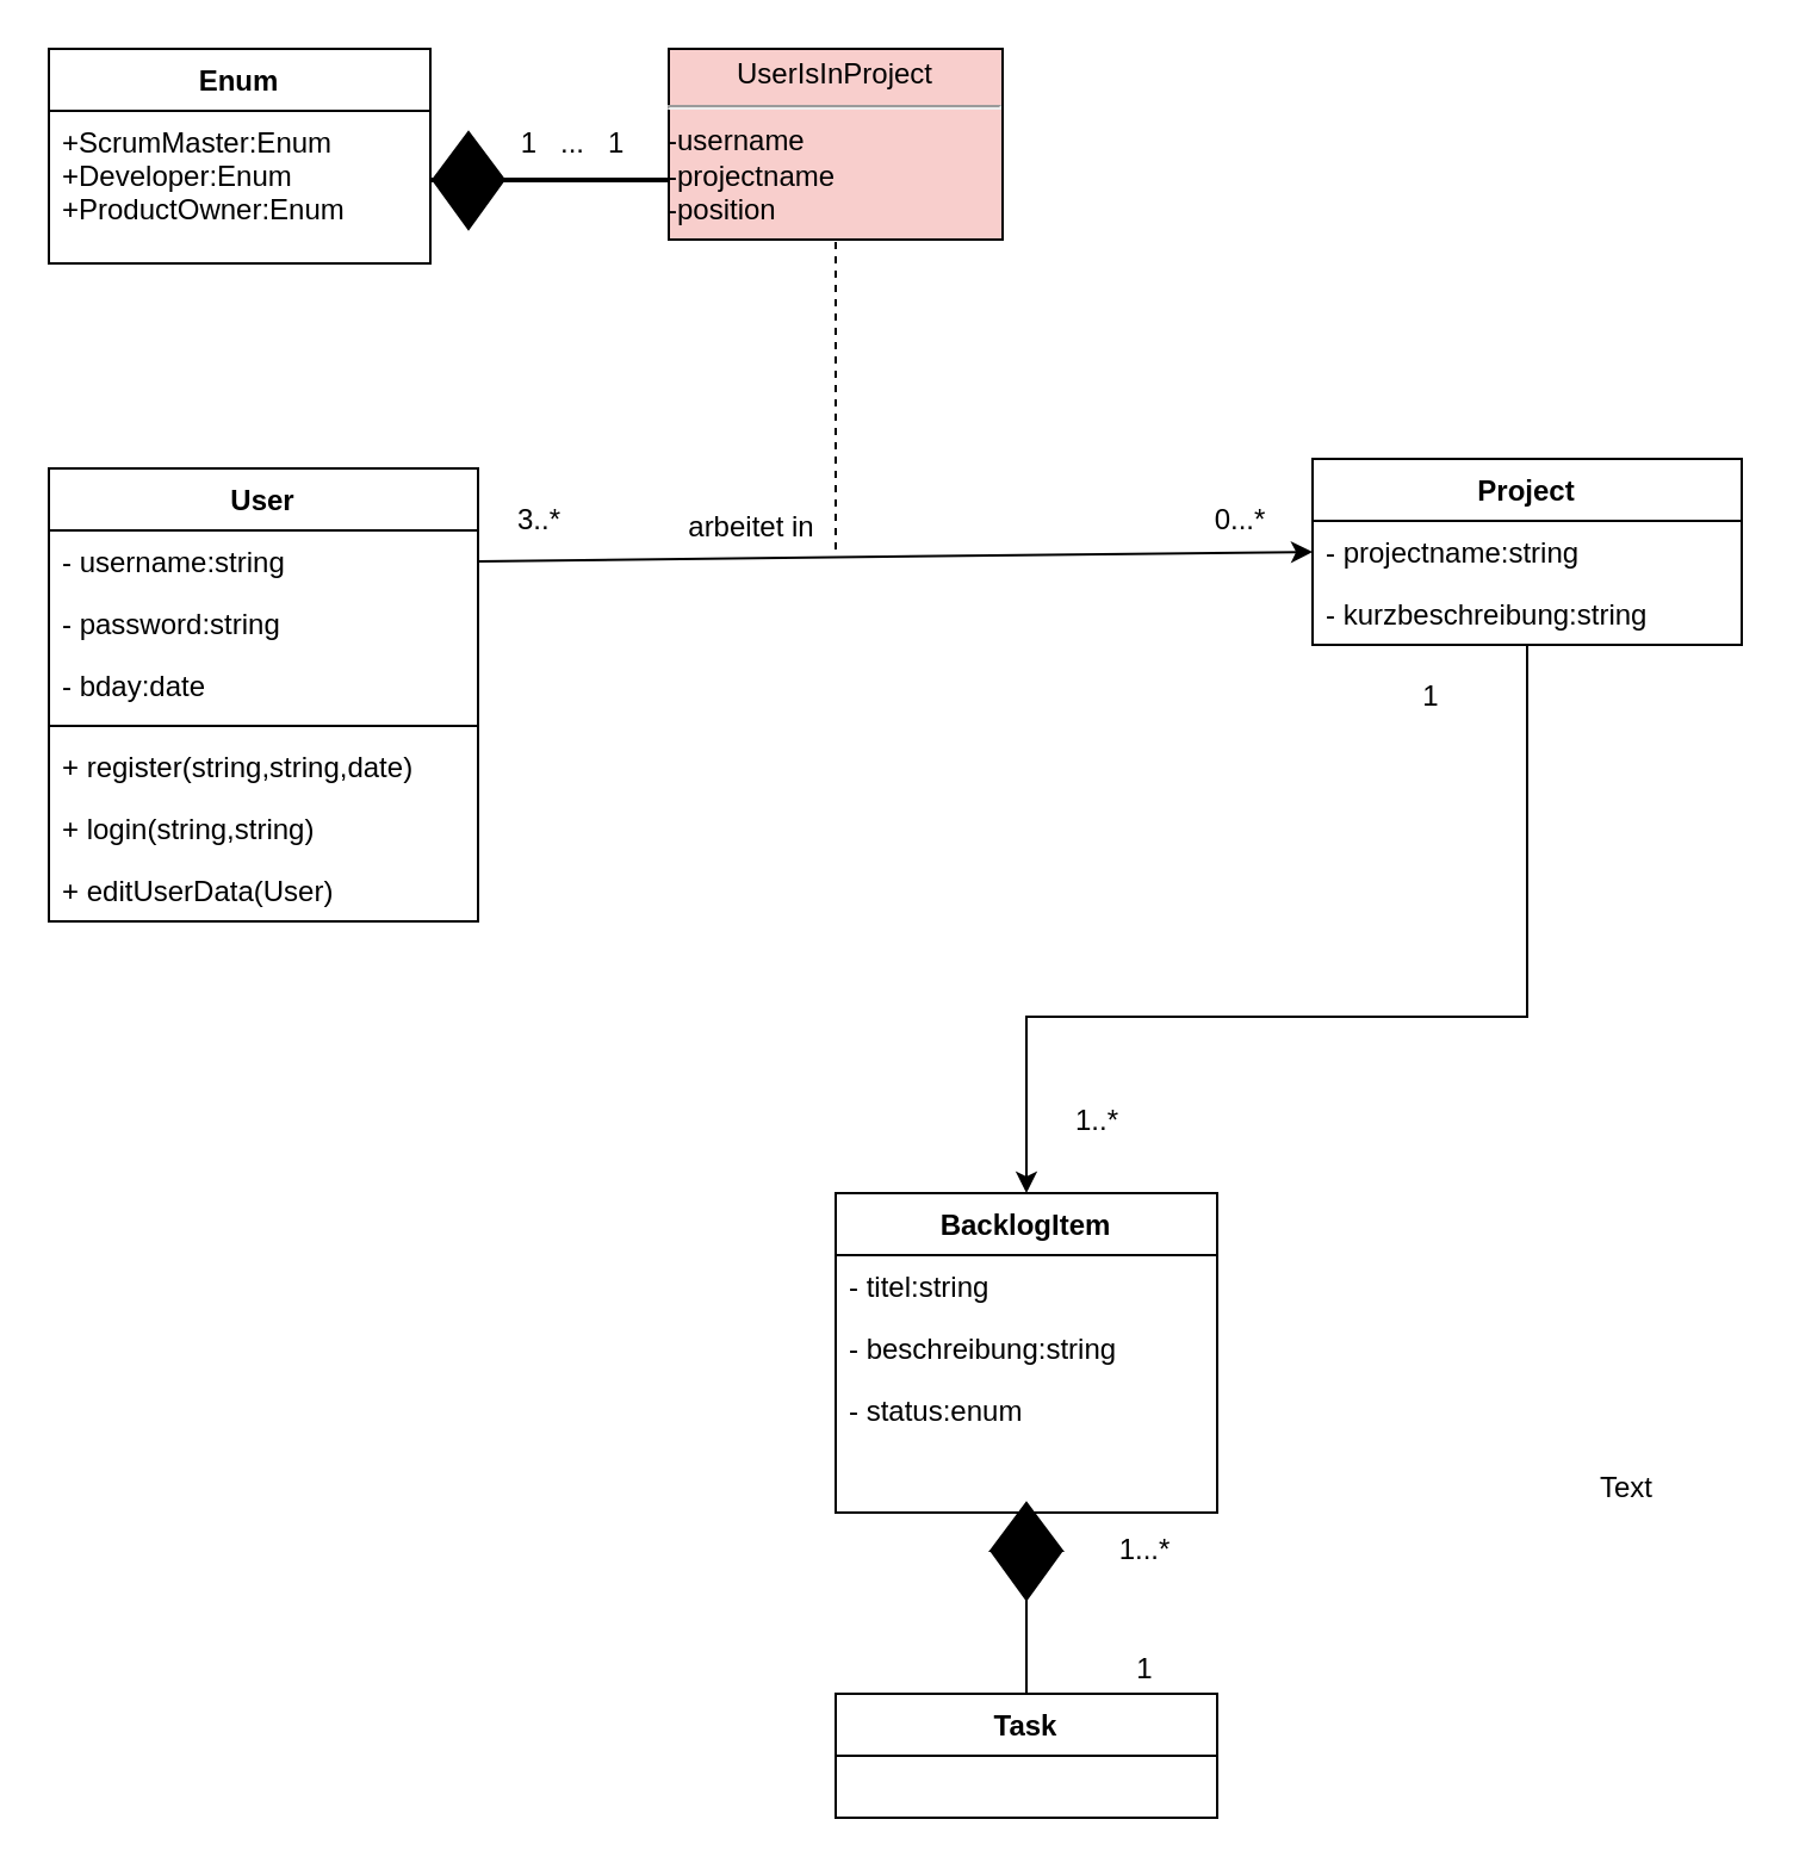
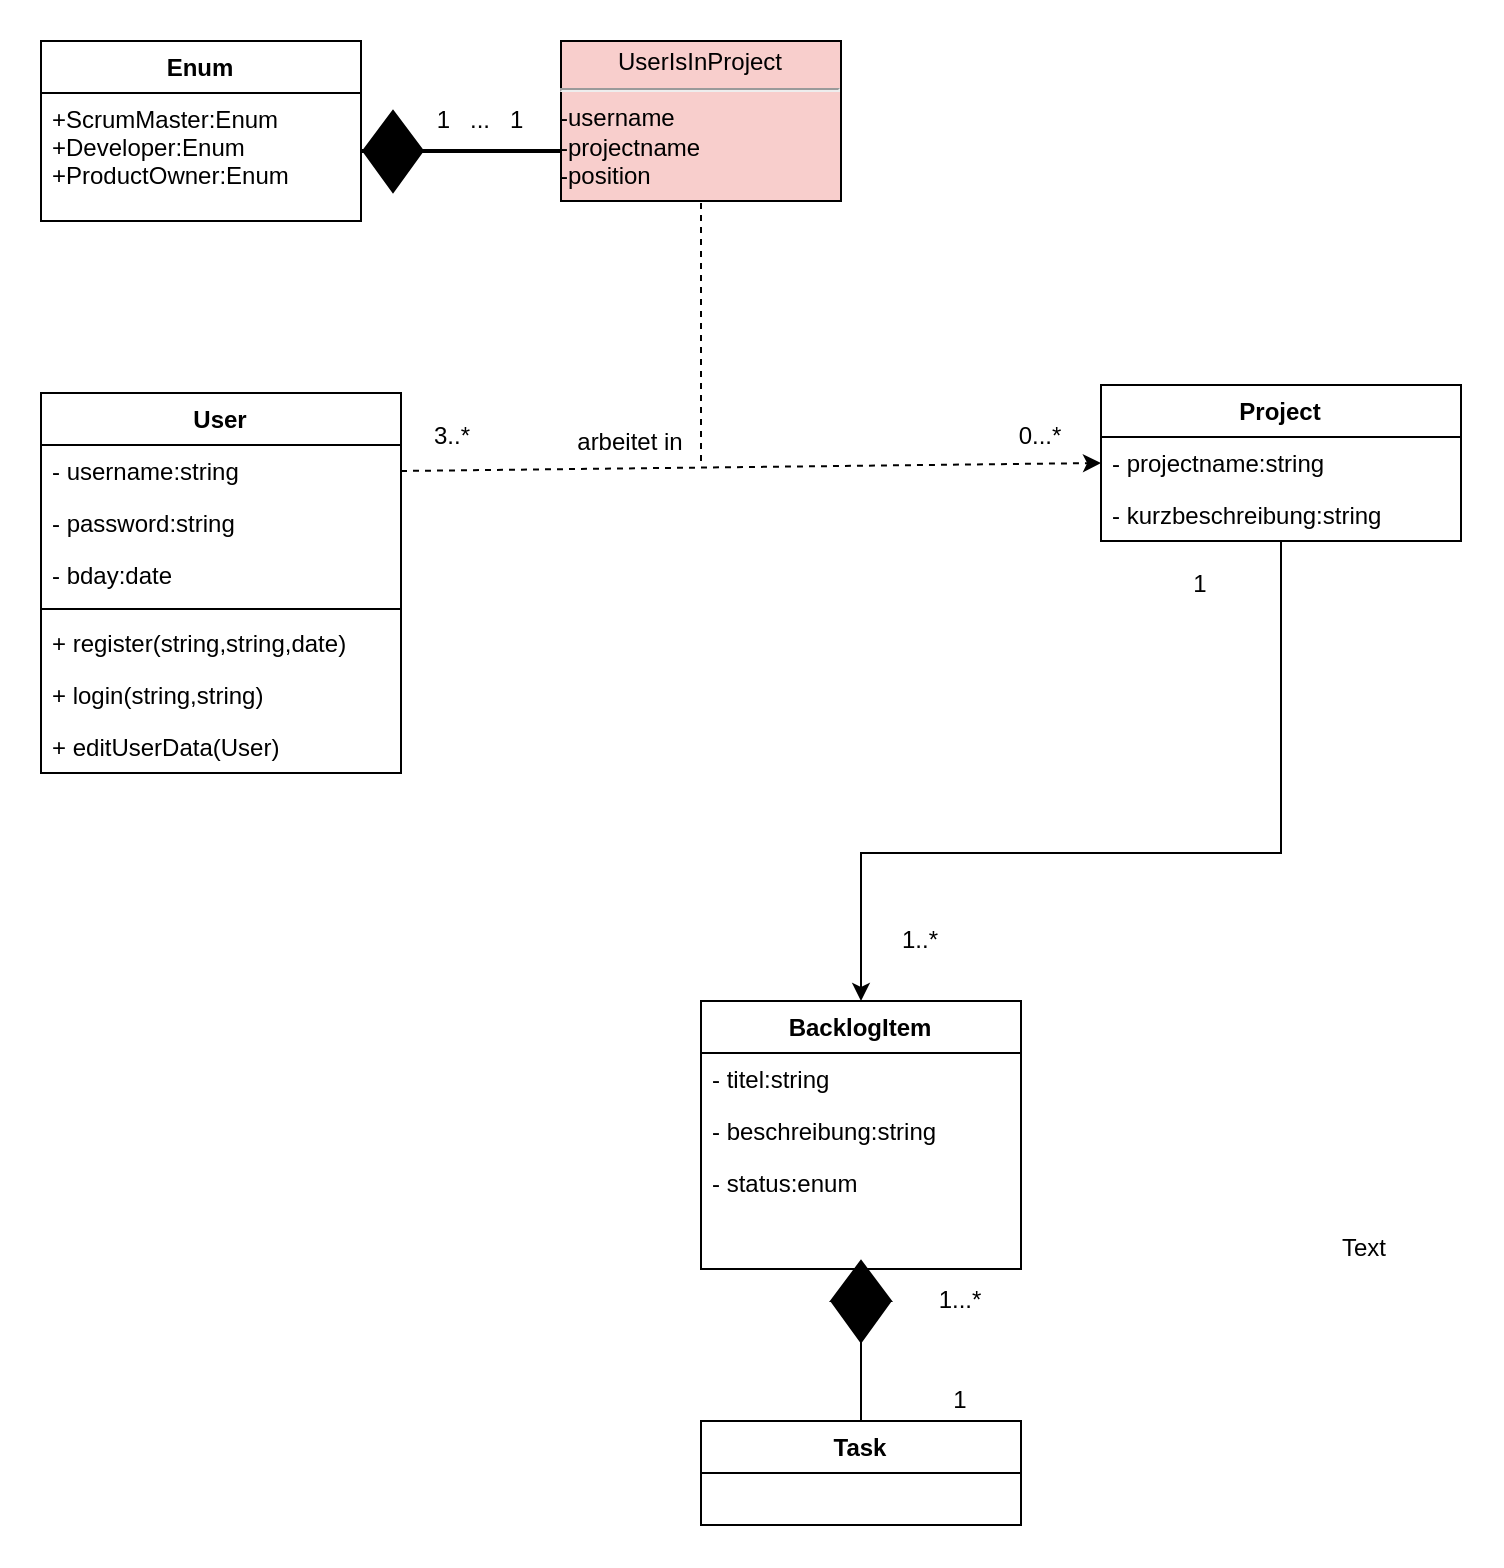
- <mxCell id="19" value="" style="endArrow=classic;html=1;exitX=1;exitY=0.5;exitDx=0;exitDy=0;entryX=0;entryY=0.5;entryDx=0;entryDy=0;" parent="1" source="3" target="12" edge="1"><mxGeometry width="50" height="50" relative="1" as="geometry"><mxPoint x="20" y="846" as="sourcePoint" /><mxPoint x="290" y="426" as="targetPoint" /><Array as="points" /></mxGeometry></mxCell>
+ <mxCell id="19" value="" style="endArrow=classic;html=1;exitX=1;exitY=0.5;exitDx=0;exitDy=0;entryX=0;entryY=0.5;entryDx=0;entryDy=0;dashed=1;" parent="1" source="3" target="12" edge="1"><mxGeometry width="50" height="50" relative="1" as="geometry"><mxPoint x="20" y="846" as="sourcePoint" /><mxPoint x="290" y="426" as="targetPoint" /><Array as="points" /></mxGeometry></mxCell>
